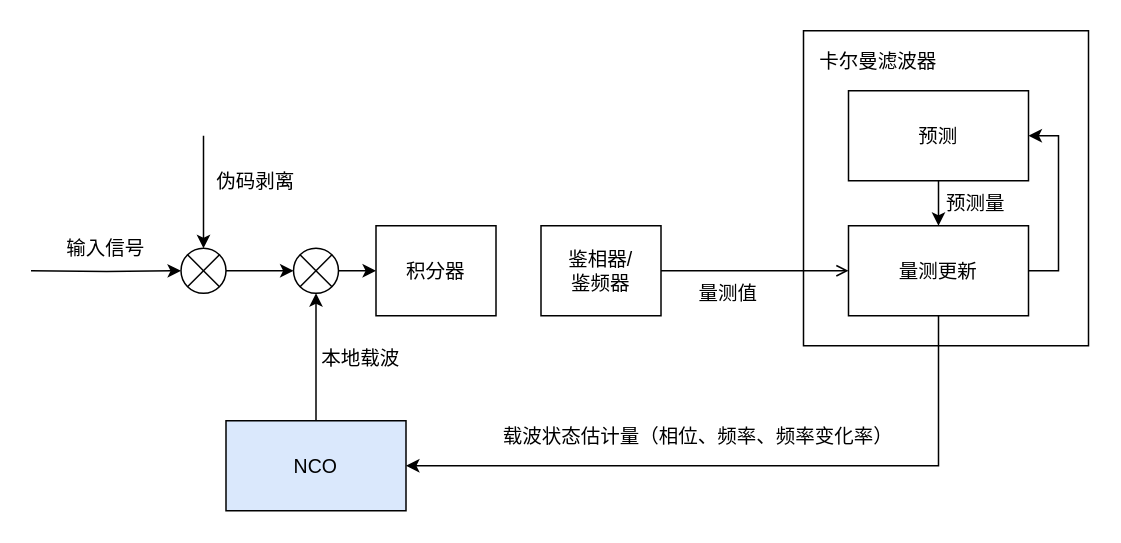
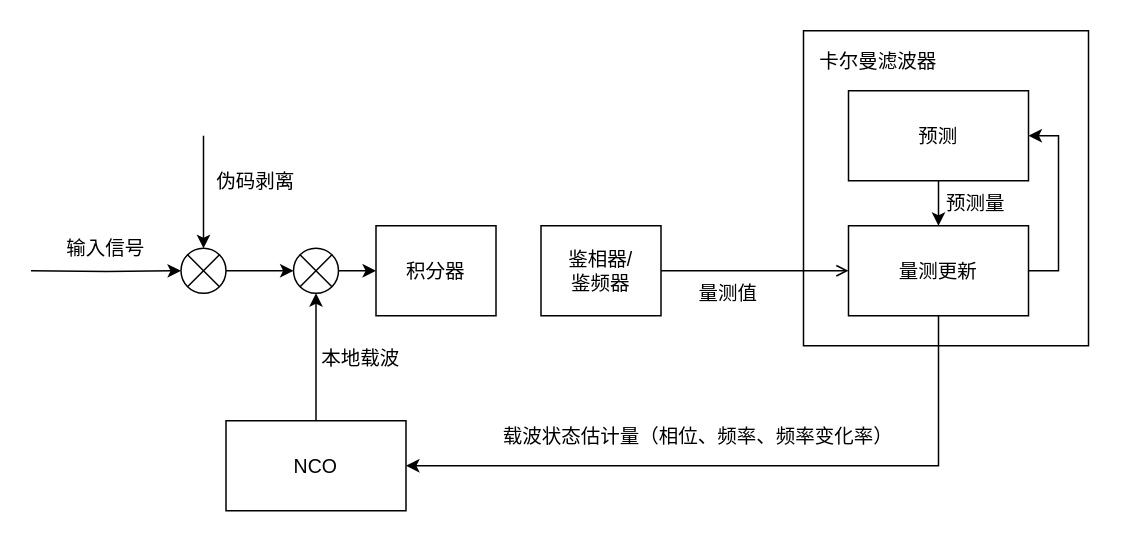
- <mxCell id="5" value="NCO" style="rounded=0;whiteSpace=wrap;html=1;fontSize=13;fillColor=#dae8fc;" vertex="1" parent="1"><mxGeometry x="150" y="280" width="120" height="60" as="geometry" /></mxCell>
+ <mxCell id="5" value="NCO" style="rounded=0;whiteSpace=wrap;html=1;fontSize=13;" vertex="1" parent="1"><mxGeometry x="150" y="280" width="120" height="60" as="geometry" /></mxCell>
